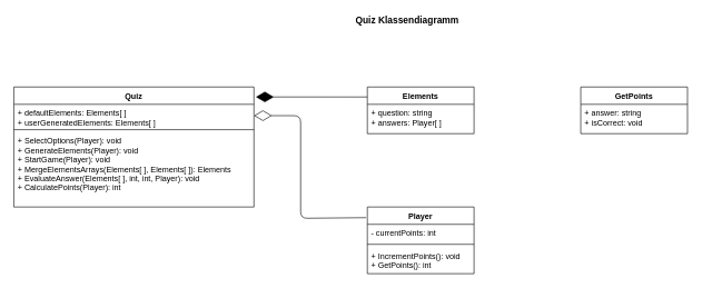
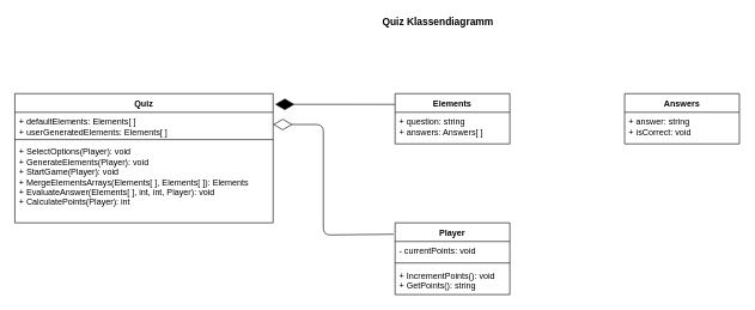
- <mxCell id="11" value="GetPoints" style="swimlane;fontStyle=1;align=center;verticalAlign=top;childLayout=stackLayout;horizontal=1;startSize=26;horizontalStack=0;resizeParent=1;resizeParentMax=0;resizeLast=0;collapsible=1;marginBottom=0;" vertex="1" parent="1"><mxGeometry x="870" y="130" width="160" height="70" as="geometry" /></mxCell>
+ <mxCell id="11" value="Answers" style="swimlane;fontStyle=1;align=center;verticalAlign=top;childLayout=stackLayout;horizontal=1;startSize=26;horizontalStack=0;resizeParent=1;resizeParentMax=0;resizeLast=0;collapsible=1;marginBottom=0;" vertex="1" parent="1"><mxGeometry x="870" y="130" width="160" height="70" as="geometry" /></mxCell>
- <mxCell id="8" value="+ question: string&#10;+ answers: Player[ ]&#10;" style="text;strokeColor=none;fillColor=none;align=left;verticalAlign=top;spacingLeft=4;spacingRight=4;overflow=hidden;rotatable=0;points=[[0,0.5],[1,0.5]];portConstraint=eastwest;" vertex="1" parent="7"><mxGeometry y="26" width="160" height="44" as="geometry" /></mxCell>
+ <mxCell id="8" value="+ question: string&#10;+ answers: Answers[ ]&#10;" style="text;strokeColor=none;fillColor=none;align=left;verticalAlign=top;spacingLeft=4;spacingRight=4;overflow=hidden;rotatable=0;points=[[0,0.5],[1,0.5]];portConstraint=eastwest;" vertex="1" parent="7"><mxGeometry y="26" width="160" height="44" as="geometry" /></mxCell>
- <mxCell id="15" value="- currentPoints: int" style="text;strokeColor=none;fillColor=none;align=left;verticalAlign=top;spacingLeft=4;spacingRight=4;overflow=hidden;rotatable=0;points=[[0,0.5],[1,0.5]];portConstraint=eastwest;" vertex="1" parent="14"><mxGeometry y="26" width="160" height="26" as="geometry" /></mxCell>
+ <mxCell id="15" value="- currentPoints: void" style="text;strokeColor=none;fillColor=none;align=left;verticalAlign=top;spacingLeft=4;spacingRight=4;overflow=hidden;rotatable=0;points=[[0,0.5],[1,0.5]];portConstraint=eastwest;" vertex="1" parent="14"><mxGeometry y="26" width="160" height="26" as="geometry" /></mxCell>
- <mxCell id="17" value="+ IncrementPoints(): void&#10;+ GetPoints(): int&#10;" style="text;strokeColor=none;fillColor=none;align=left;verticalAlign=top;spacingLeft=4;spacingRight=4;overflow=hidden;rotatable=0;points=[[0,0.5],[1,0.5]];portConstraint=eastwest;" vertex="1" parent="14"><mxGeometry y="60" width="160" height="40" as="geometry" /></mxCell>
+ <mxCell id="17" value="+ IncrementPoints(): void&#10;+ GetPoints(): string&#10;" style="text;strokeColor=none;fillColor=none;align=left;verticalAlign=top;spacingLeft=4;spacingRight=4;overflow=hidden;rotatable=0;points=[[0,0.5],[1,0.5]];portConstraint=eastwest;" vertex="1" parent="14"><mxGeometry y="60" width="160" height="40" as="geometry" /></mxCell>
